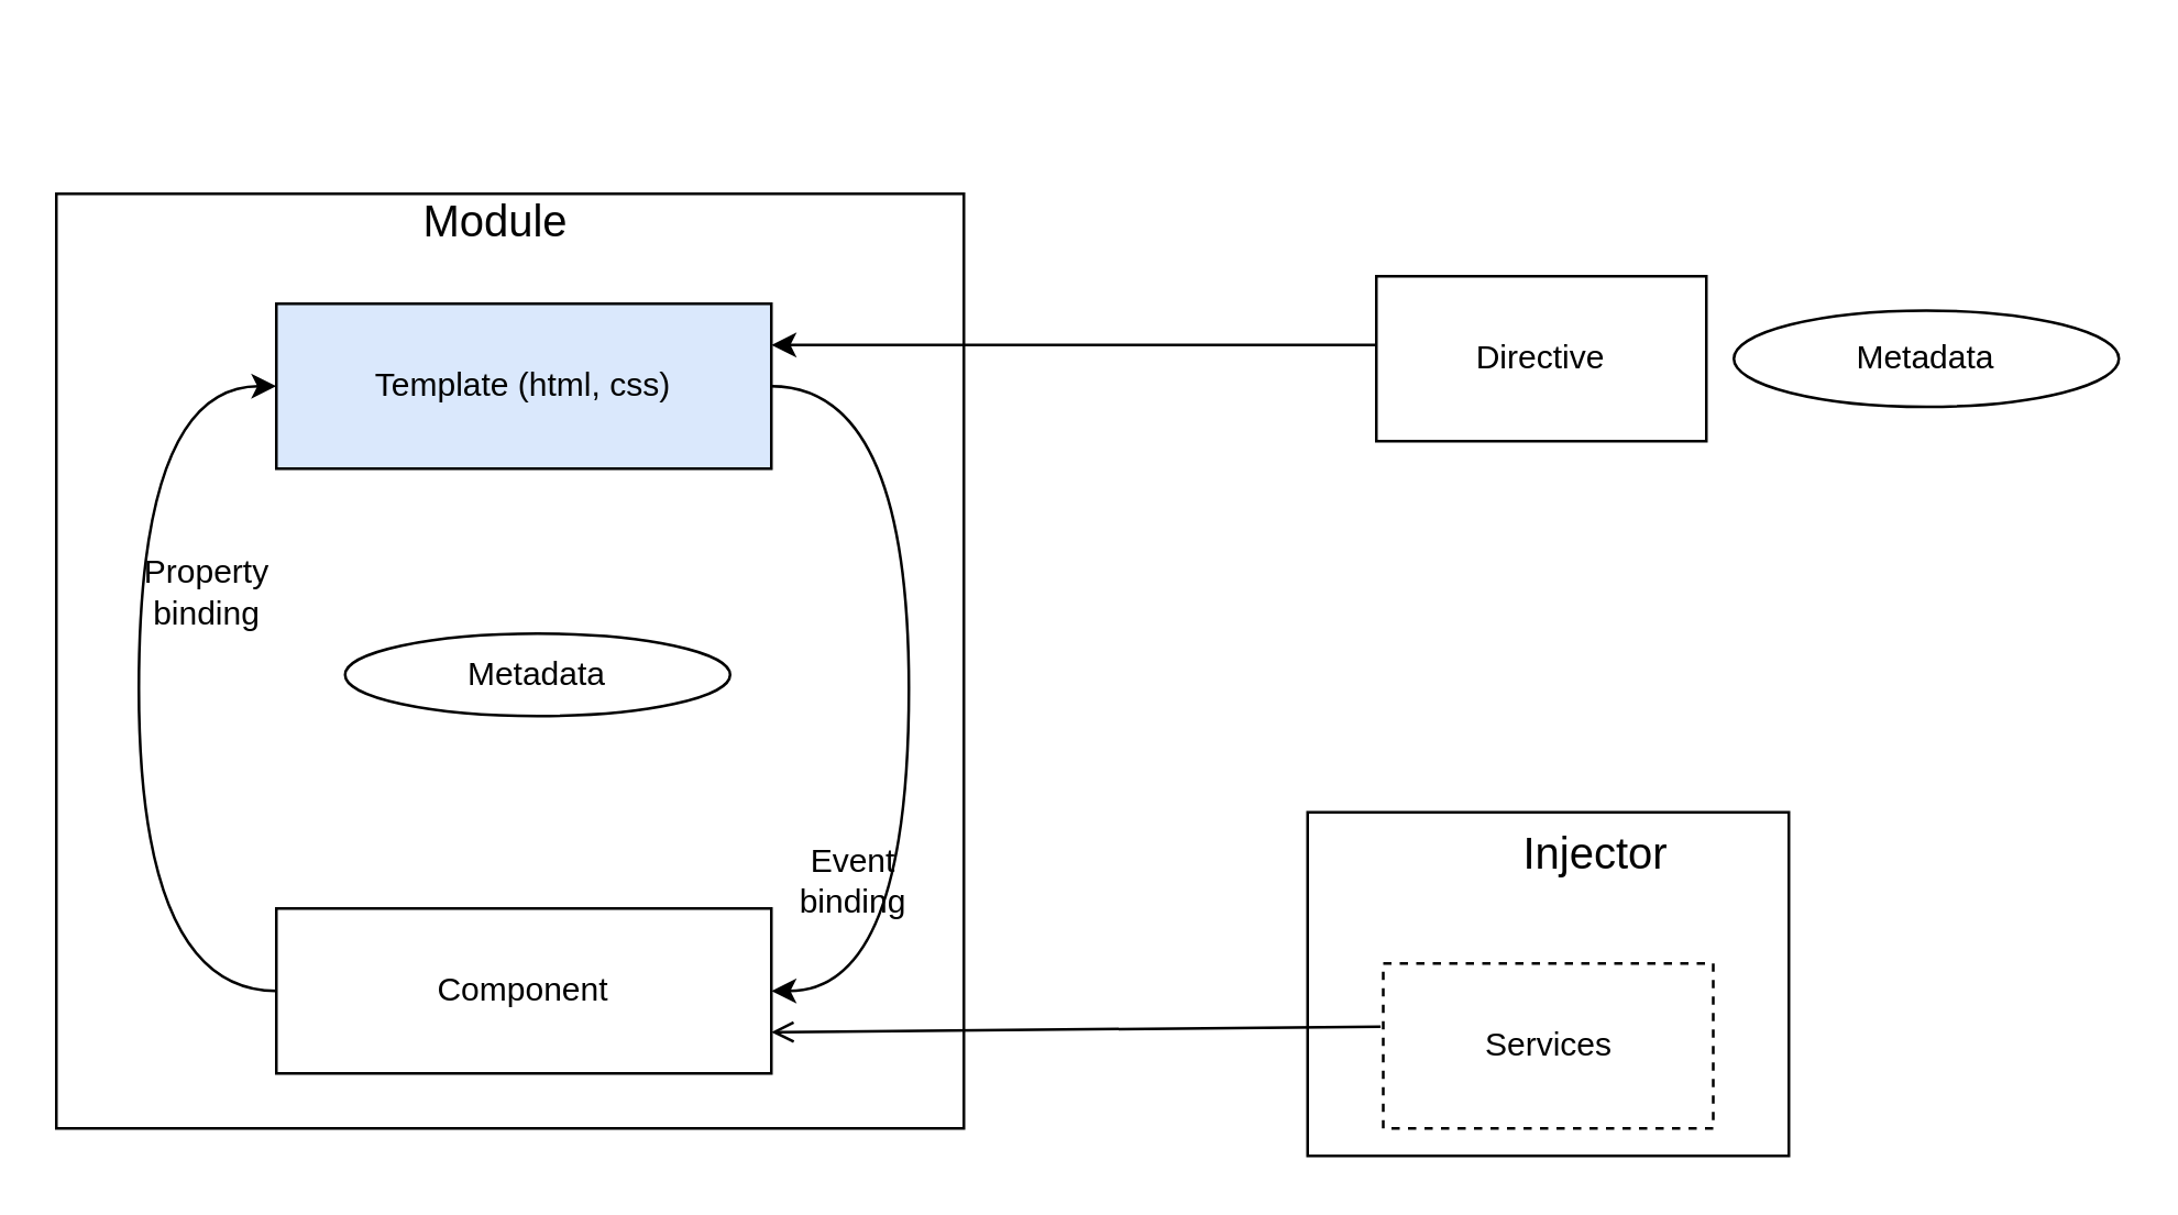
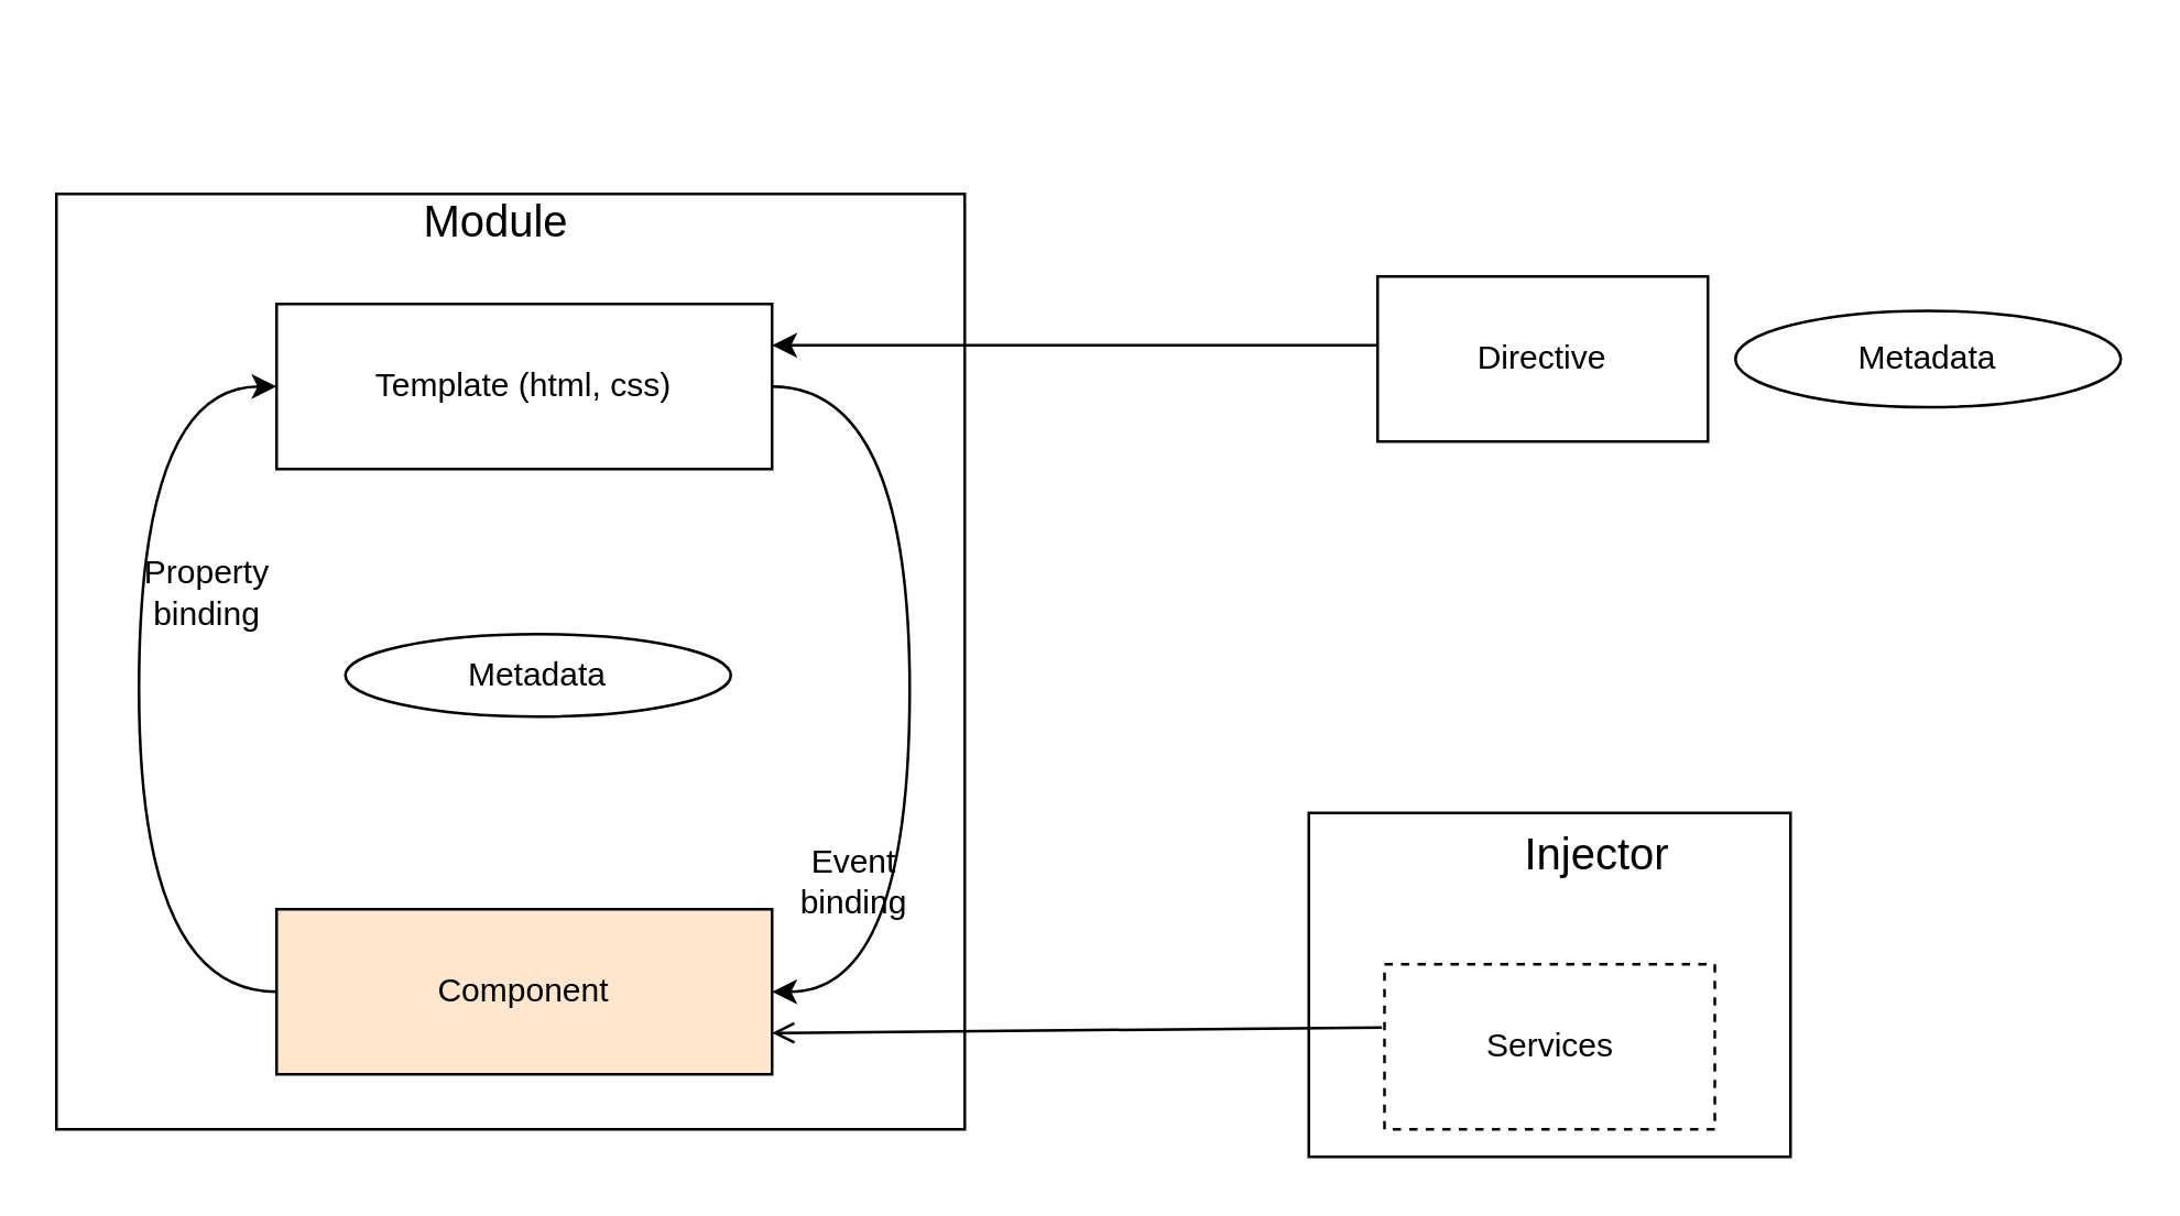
- <mxCell id="6" value="Template (html, css)" style="rounded=0;whiteSpace=wrap;html=1;fillColor=#dae8fc;" vertex="1" parent="1"><mxGeometry x="100" y="110" width="180" height="60" as="geometry" /></mxCell>
+ <mxCell id="6" value="Template (html, css)" style="rounded=0;whiteSpace=wrap;html=1;" vertex="1" parent="1"><mxGeometry x="100" y="110" width="180" height="60" as="geometry" /></mxCell>
- <mxCell id="8" value="Component" style="rounded=0;whiteSpace=wrap;html=1;" vertex="1" parent="1"><mxGeometry x="100" y="330" width="180" height="60" as="geometry" /></mxCell>
+ <mxCell id="8" value="Component" style="rounded=0;whiteSpace=wrap;html=1;fillColor=#ffe6cc;" vertex="1" parent="1"><mxGeometry x="100" y="330" width="180" height="60" as="geometry" /></mxCell>
